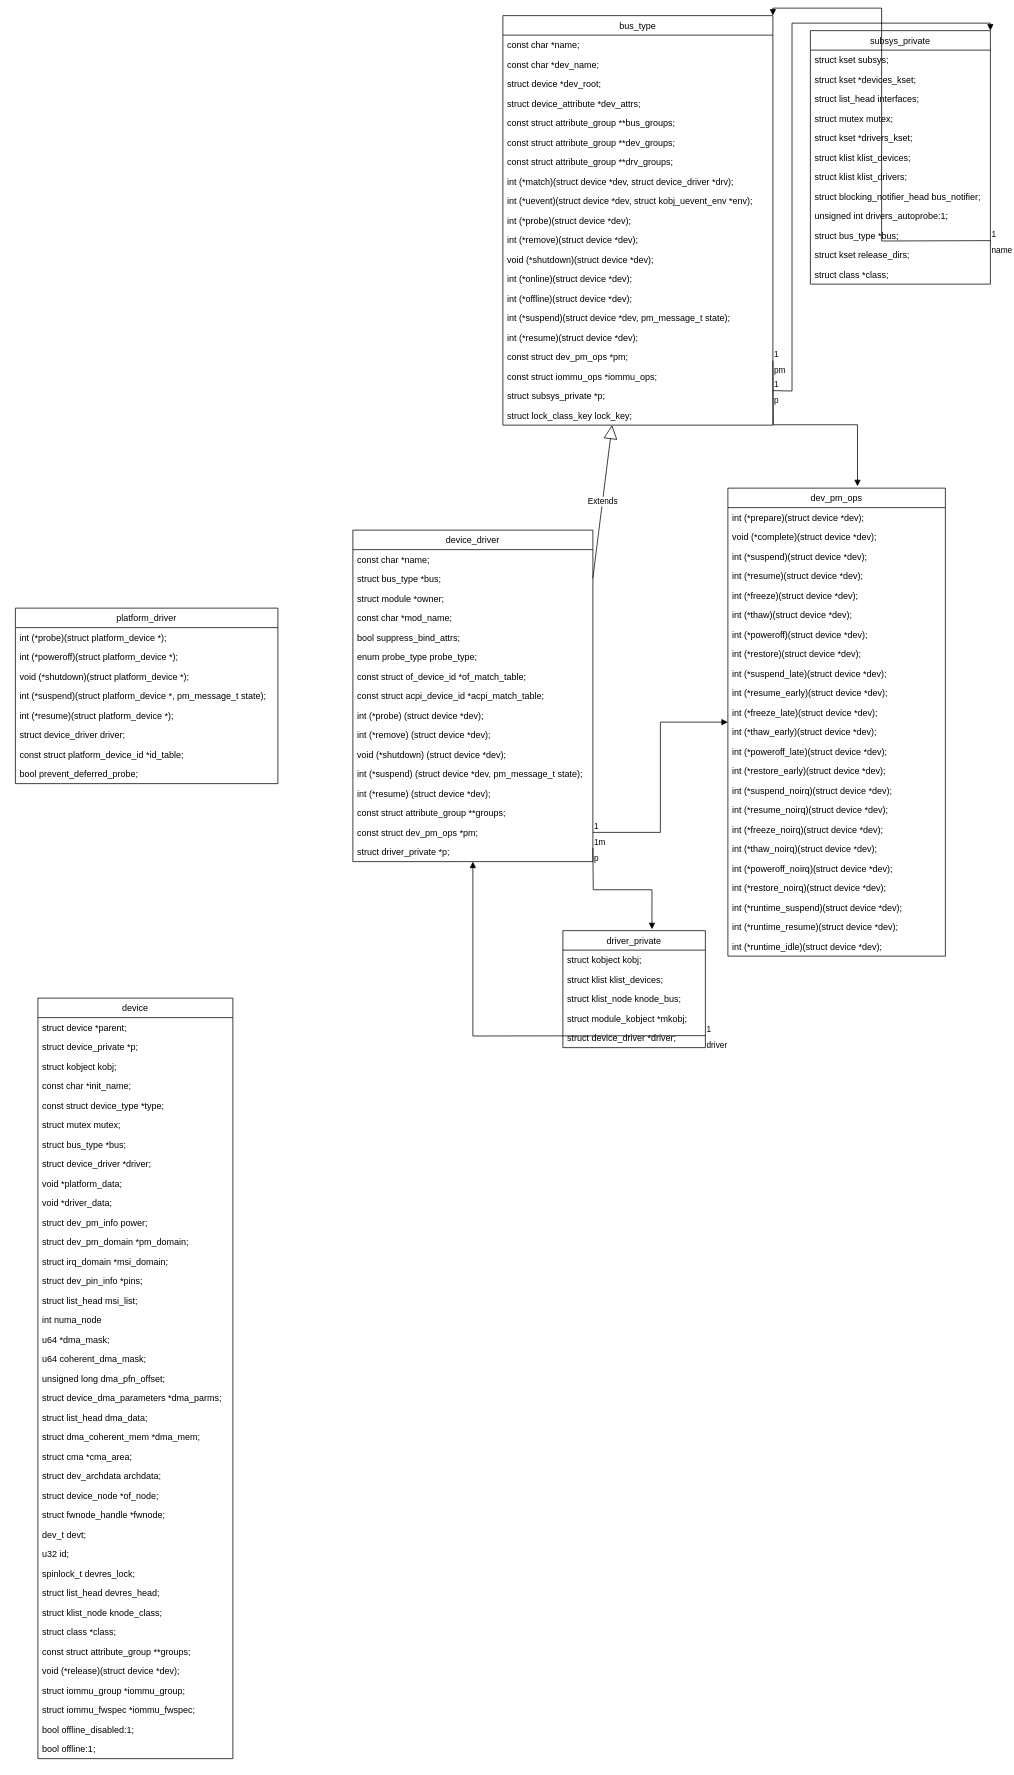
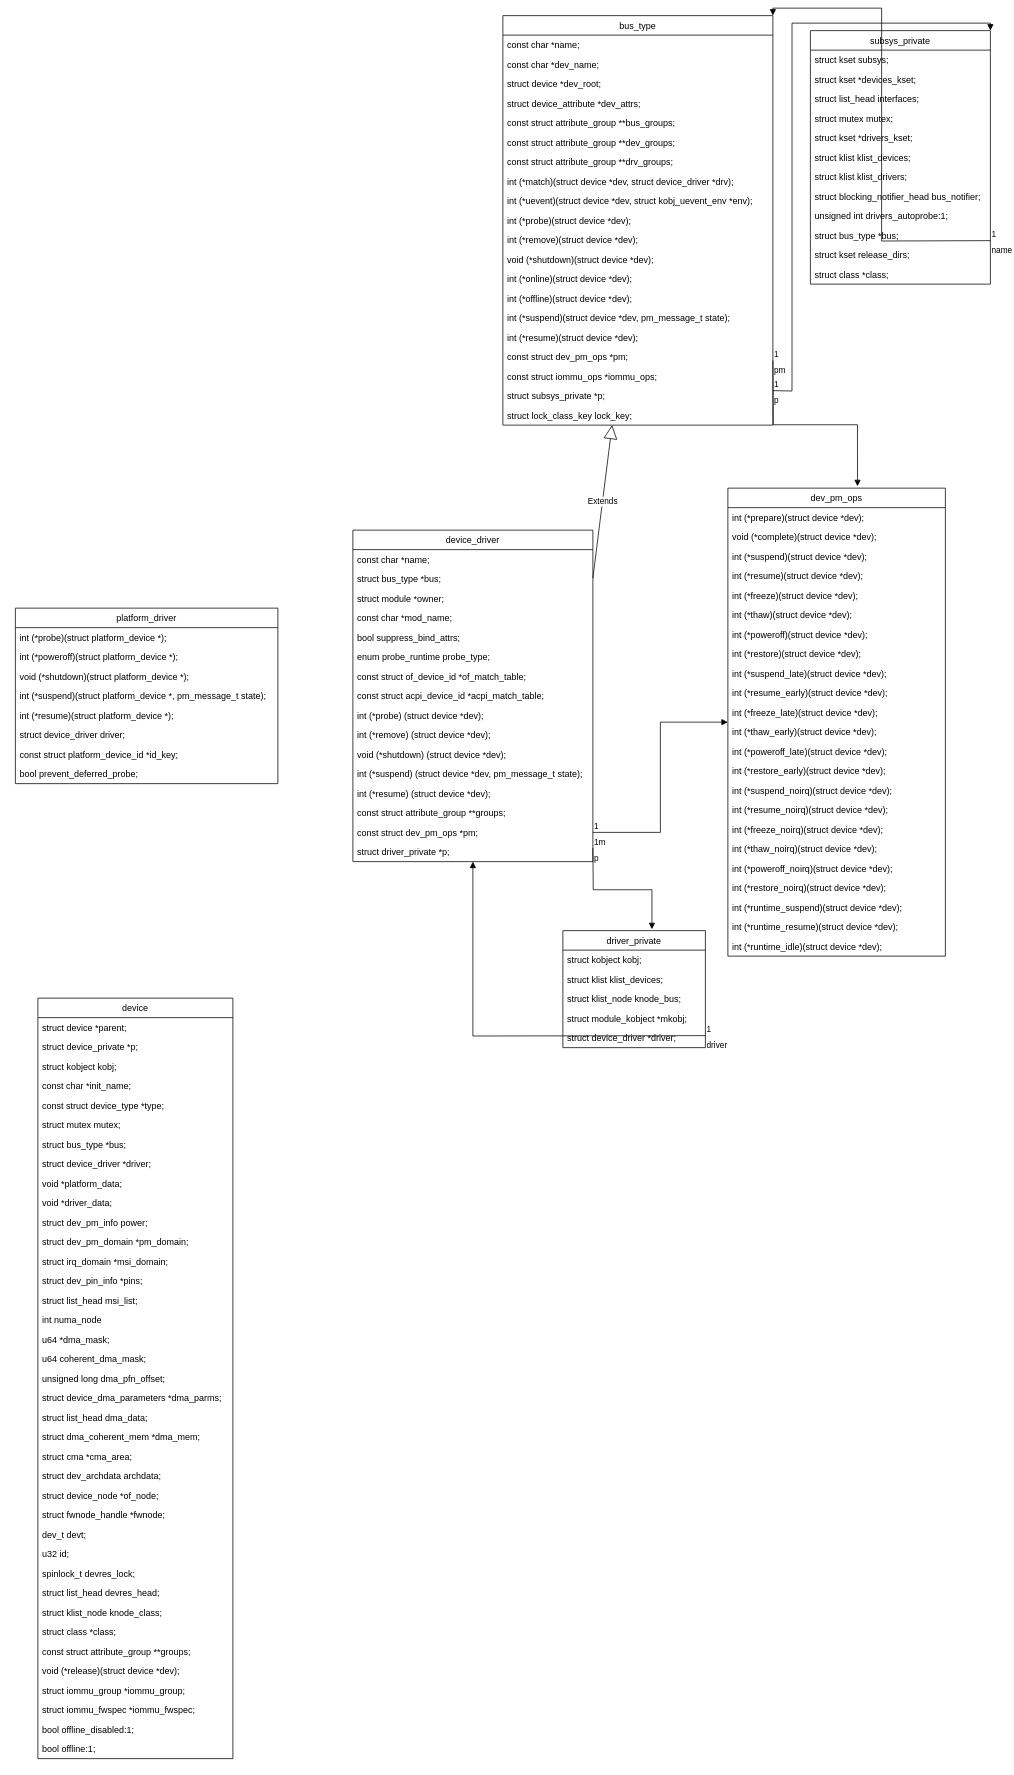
- <mxCell id="8" value="enum probe_type probe_type;" style="text;strokeColor=none;fillColor=none;align=left;verticalAlign=top;spacingLeft=4;spacingRight=4;overflow=hidden;rotatable=0;points=[[0,0.5],[1,0.5]];portConstraint=eastwest;" parent="2" vertex="1"><mxGeometry y="156" width="320" height="26" as="geometry" /></mxCell>
+ <mxCell id="8" value="enum probe_runtime probe_type;" style="text;strokeColor=none;fillColor=none;align=left;verticalAlign=top;spacingLeft=4;spacingRight=4;overflow=hidden;rotatable=0;points=[[0,0.5],[1,0.5]];portConstraint=eastwest;" parent="2" vertex="1"><mxGeometry y="156" width="320" height="26" as="geometry" /></mxCell>
- <mxCell id="26" value="const struct platform_device_id *id_table;" style="text;strokeColor=none;fillColor=none;align=left;verticalAlign=top;spacingLeft=4;spacingRight=4;overflow=hidden;rotatable=0;points=[[0,0.5],[1,0.5]];portConstraint=eastwest;" parent="19" vertex="1"><mxGeometry y="182" width="350" height="26" as="geometry" /></mxCell>
+ <mxCell id="26" value="const struct platform_device_id *id_key;" style="text;strokeColor=none;fillColor=none;align=left;verticalAlign=top;spacingLeft=4;spacingRight=4;overflow=hidden;rotatable=0;points=[[0,0.5],[1,0.5]];portConstraint=eastwest;" parent="19" vertex="1"><mxGeometry y="182" width="350" height="26" as="geometry" /></mxCell>
